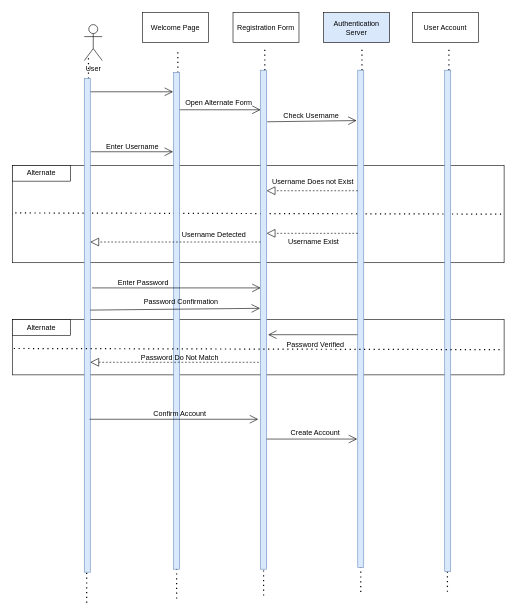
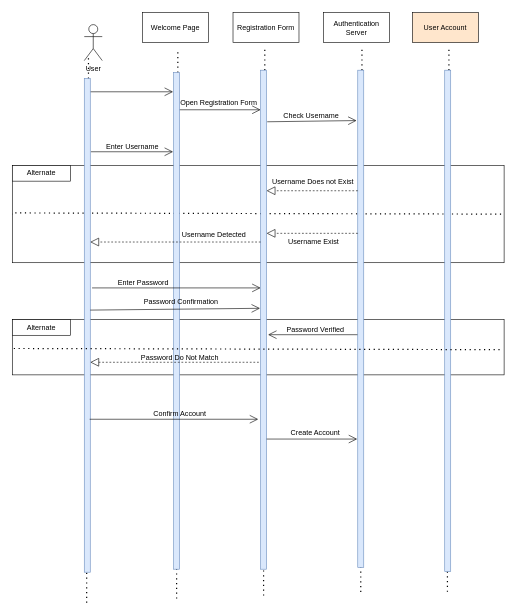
- <mxCell id="12" value="Authentication Server" style="html=1;whiteSpace=wrap;fillColor=#dae8fc;" vertex="1" parent="1"><mxGeometry x="539" y="20" width="110" height="50" as="geometry" /></mxCell>
+ <mxCell id="12" value="Authentication Server" style="html=1;whiteSpace=wrap;" vertex="1" parent="1"><mxGeometry x="539" y="20" width="110" height="50" as="geometry" /></mxCell>
- <mxCell id="13" value="User Account" style="html=1;whiteSpace=wrap;" vertex="1" parent="1"><mxGeometry x="687" y="20" width="110" height="50" as="geometry" /></mxCell>
+ <mxCell id="13" value="User Account" style="html=1;whiteSpace=wrap;fillColor=#ffe6cc;" vertex="1" parent="1"><mxGeometry x="687" y="20" width="110" height="50" as="geometry" /></mxCell>
- <mxCell id="22" value="Open Alternate Form" style="text;html=1;align=center;verticalAlign=middle;resizable=0;points=[];autosize=1;strokeColor=none;fillColor=none;" vertex="1" parent="1"><mxGeometry x="291" y="157" width="146" height="26" as="geometry" /></mxCell>
+ <mxCell id="22" value="Open Registration Form" style="text;html=1;align=center;verticalAlign=middle;resizable=0;points=[];autosize=1;strokeColor=none;fillColor=none;" vertex="1" parent="1"><mxGeometry x="291" y="157" width="146" height="26" as="geometry" /></mxCell>
- <mxCell id="45" value="Password Verified" style="text;html=1;align=center;verticalAlign=middle;resizable=0;points=[];autosize=1;strokeColor=none;fillColor=none;" vertex="1" parent="1"><mxGeometry x="468" y="561" width="114" height="26" as="geometry" /></mxCell>
+ <mxCell id="45" value="Password Verified" style="text;html=1;align=center;verticalAlign=middle;resizable=0;points=[];autosize=1;strokeColor=none;fillColor=none;" vertex="1" parent="1"><mxGeometry x="468" y="536" width="114" height="26" as="geometry" /></mxCell>
